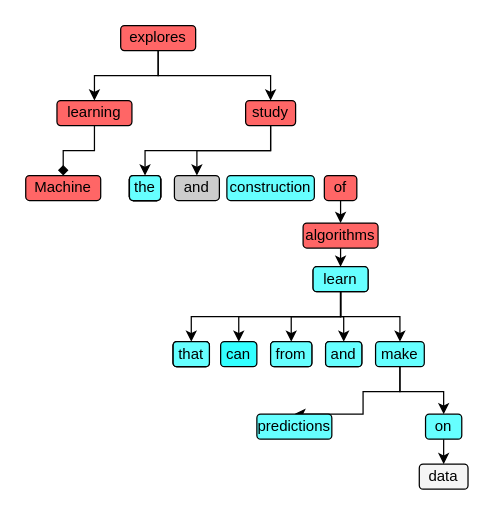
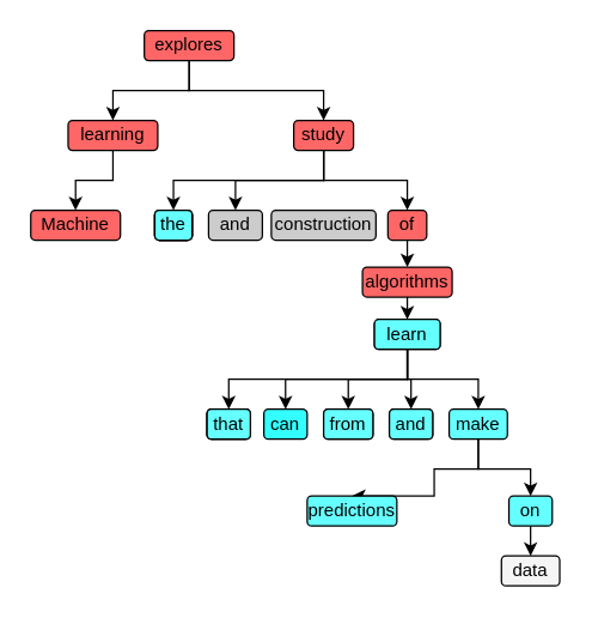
+ <mxCell id="10" style="edgeStyle=orthogonalEdgeStyle;rounded=0;orthogonalLoop=1;jettySize=auto;html=1;exitX=0.5;exitY=1;exitDx=0;exitDy=0;entryX=0.5;entryY=0;entryDx=0;entryDy=0;" edge="1" parent="1" source="11" target="16"><mxGeometry relative="1" as="geometry" /></mxCell>
- <mxCell id="3" style="edgeStyle=orthogonalEdgeStyle;rounded=0;orthogonalLoop=1;jettySize=auto;html=1;exitX=0.5;exitY=1;exitDx=0;exitDy=0;entryX=0.5;entryY=0;entryDx=0;entryDy=0;endArrow=diamond;" edge="1" parent="1" source="4" target="2"><mxGeometry relative="1" as="geometry"><Array as="points"><mxPoint x="75" y="120" /><mxPoint x="50" y="120" /></Array></mxGeometry></mxCell>
+ <mxCell id="3" style="edgeStyle=orthogonalEdgeStyle;rounded=0;orthogonalLoop=1;jettySize=auto;html=1;exitX=0.5;exitY=1;exitDx=0;exitDy=0;entryX=0.5;entryY=0;entryDx=0;entryDy=0;" edge="1" parent="1" source="4" target="2"><mxGeometry relative="1" as="geometry"><Array as="points"><mxPoint x="75" y="120" /><mxPoint x="50" y="120" /></Array></mxGeometry></mxCell>
- <mxCell id="14" value="construction" style="rounded=1;whiteSpace=wrap;html=1;fillColor=#66ffff;" vertex="1" parent="1"><mxGeometry x="181" y="140" width="70" height="20" as="geometry" /></mxCell>
+ <mxCell id="14" value="construction" style="rounded=1;whiteSpace=wrap;html=1;fillColor=#CCCCCC;" vertex="1" parent="1"><mxGeometry x="181" y="140" width="70" height="20" as="geometry" /></mxCell>
